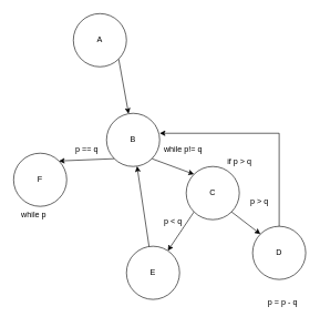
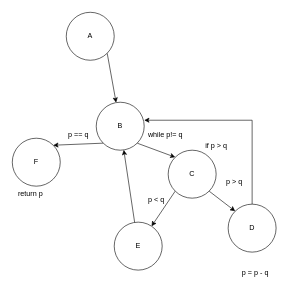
- <mxCell id="20" value="while p" style="text;html=1;align=center;verticalAlign=middle;resizable=0;points=[];autosize=1;strokeColor=none;fillColor=none;" vertex="1" parent="1"><mxGeometry x="20" y="308" width="60" height="30" as="geometry" /></mxCell>
+ <mxCell id="20" value="return p" style="text;html=1;align=center;verticalAlign=middle;resizable=0;points=[];autosize=1;strokeColor=none;fillColor=none;" vertex="1" parent="1"><mxGeometry x="20" y="308" width="60" height="30" as="geometry" /></mxCell>
